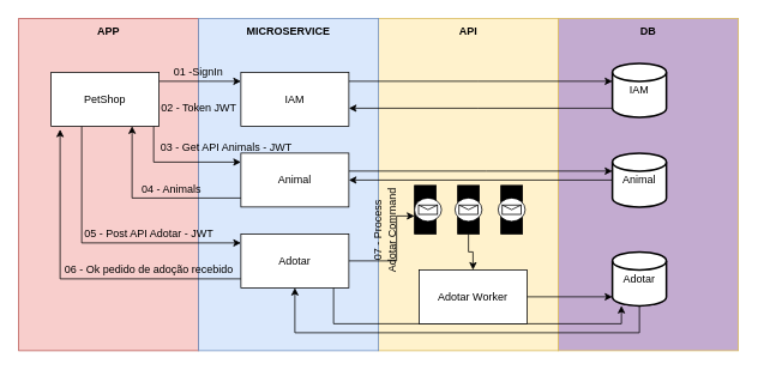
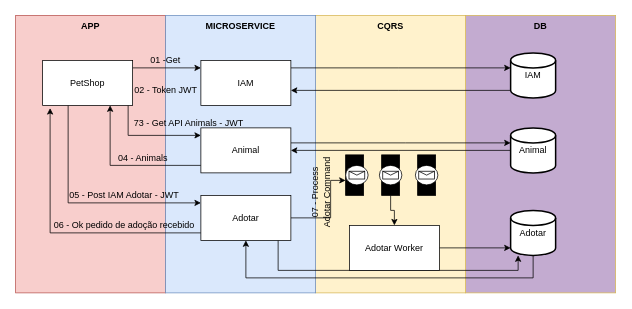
- <mxCell id="3" value="API" style="rounded=0;whiteSpace=wrap;html=1;fillColor=#fff2cc;strokeColor=#d6b656;verticalAlign=top;fontStyle=1" vertex="1" parent="1"><mxGeometry x="420" y="20" width="200" height="370" as="geometry" /></mxCell>
+ <mxCell id="3" value="CQRS" style="rounded=0;whiteSpace=wrap;html=1;fillColor=#fff2cc;strokeColor=#d6b656;verticalAlign=top;fontStyle=1" vertex="1" parent="1"><mxGeometry x="420" y="20" width="200" height="370" as="geometry" /></mxCell>
- <mxCell id="20" value="01 -SignIn" style="text;html=1;strokeColor=none;fillColor=none;align=center;verticalAlign=middle;whiteSpace=wrap;rounded=0;" vertex="1" parent="1"><mxGeometry x="190" y="70" width="60" height="20" as="geometry" /></mxCell>
+ <mxCell id="20" value="01 -Get" style="text;html=1;strokeColor=none;fillColor=none;align=center;verticalAlign=middle;whiteSpace=wrap;rounded=0;" vertex="1" parent="1"><mxGeometry x="190" y="70" width="60" height="20" as="geometry" /></mxCell>
- <mxCell id="21" value="03 - Get API Animals - JWT" style="text;html=1;strokeColor=none;fillColor=none;align=center;verticalAlign=middle;whiteSpace=wrap;rounded=0;" vertex="1" parent="1"><mxGeometry x="176" y="154" width="150" height="20" as="geometry" /></mxCell>
+ <mxCell id="21" value="73 - Get API Animals - JWT" style="text;html=1;strokeColor=none;fillColor=none;align=center;verticalAlign=middle;whiteSpace=wrap;rounded=0;" vertex="1" parent="1"><mxGeometry x="176" y="154" width="150" height="20" as="geometry" /></mxCell>
- <mxCell id="23" value="05 - Post API Adotar - JWT" style="text;html=1;strokeColor=none;fillColor=none;align=center;verticalAlign=middle;whiteSpace=wrap;rounded=0;" vertex="1" parent="1"><mxGeometry x="90" y="250" width="150" height="20" as="geometry" /></mxCell>
+ <mxCell id="23" value="05 - Post IAM Adotar - JWT" style="text;html=1;strokeColor=none;fillColor=none;align=center;verticalAlign=middle;whiteSpace=wrap;rounded=0;" vertex="1" parent="1"><mxGeometry x="90" y="250" width="150" height="20" as="geometry" /></mxCell>
